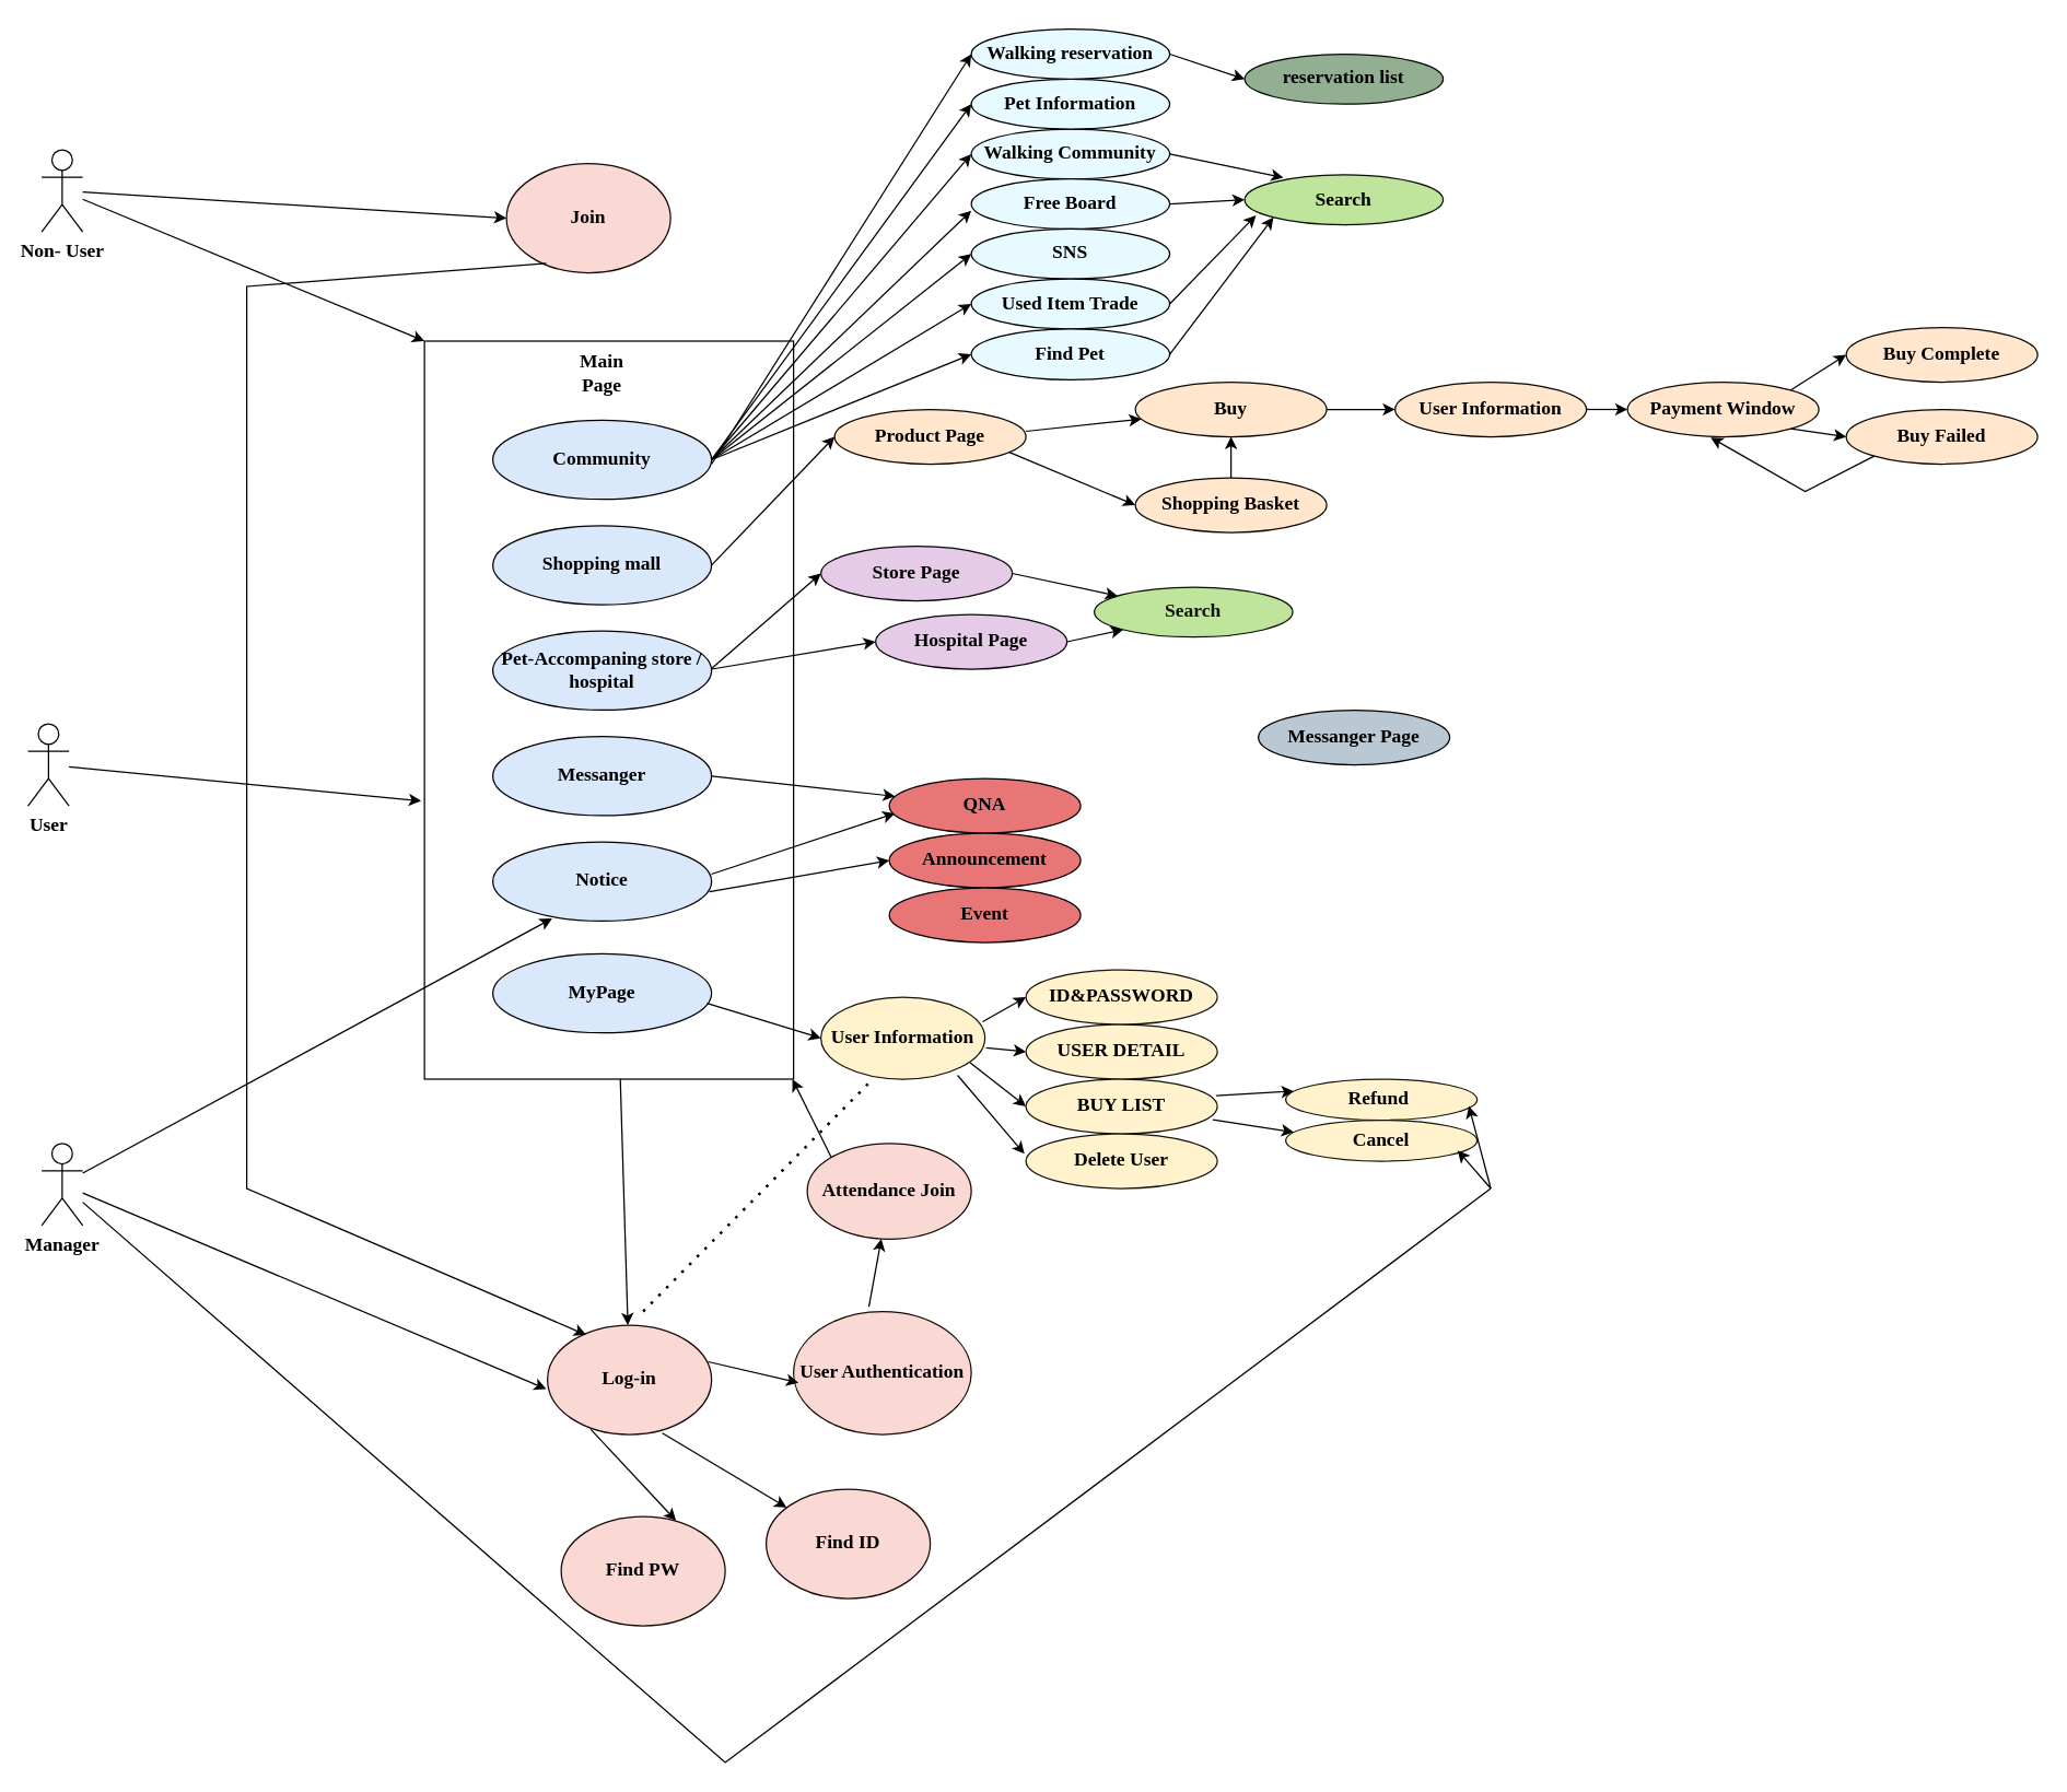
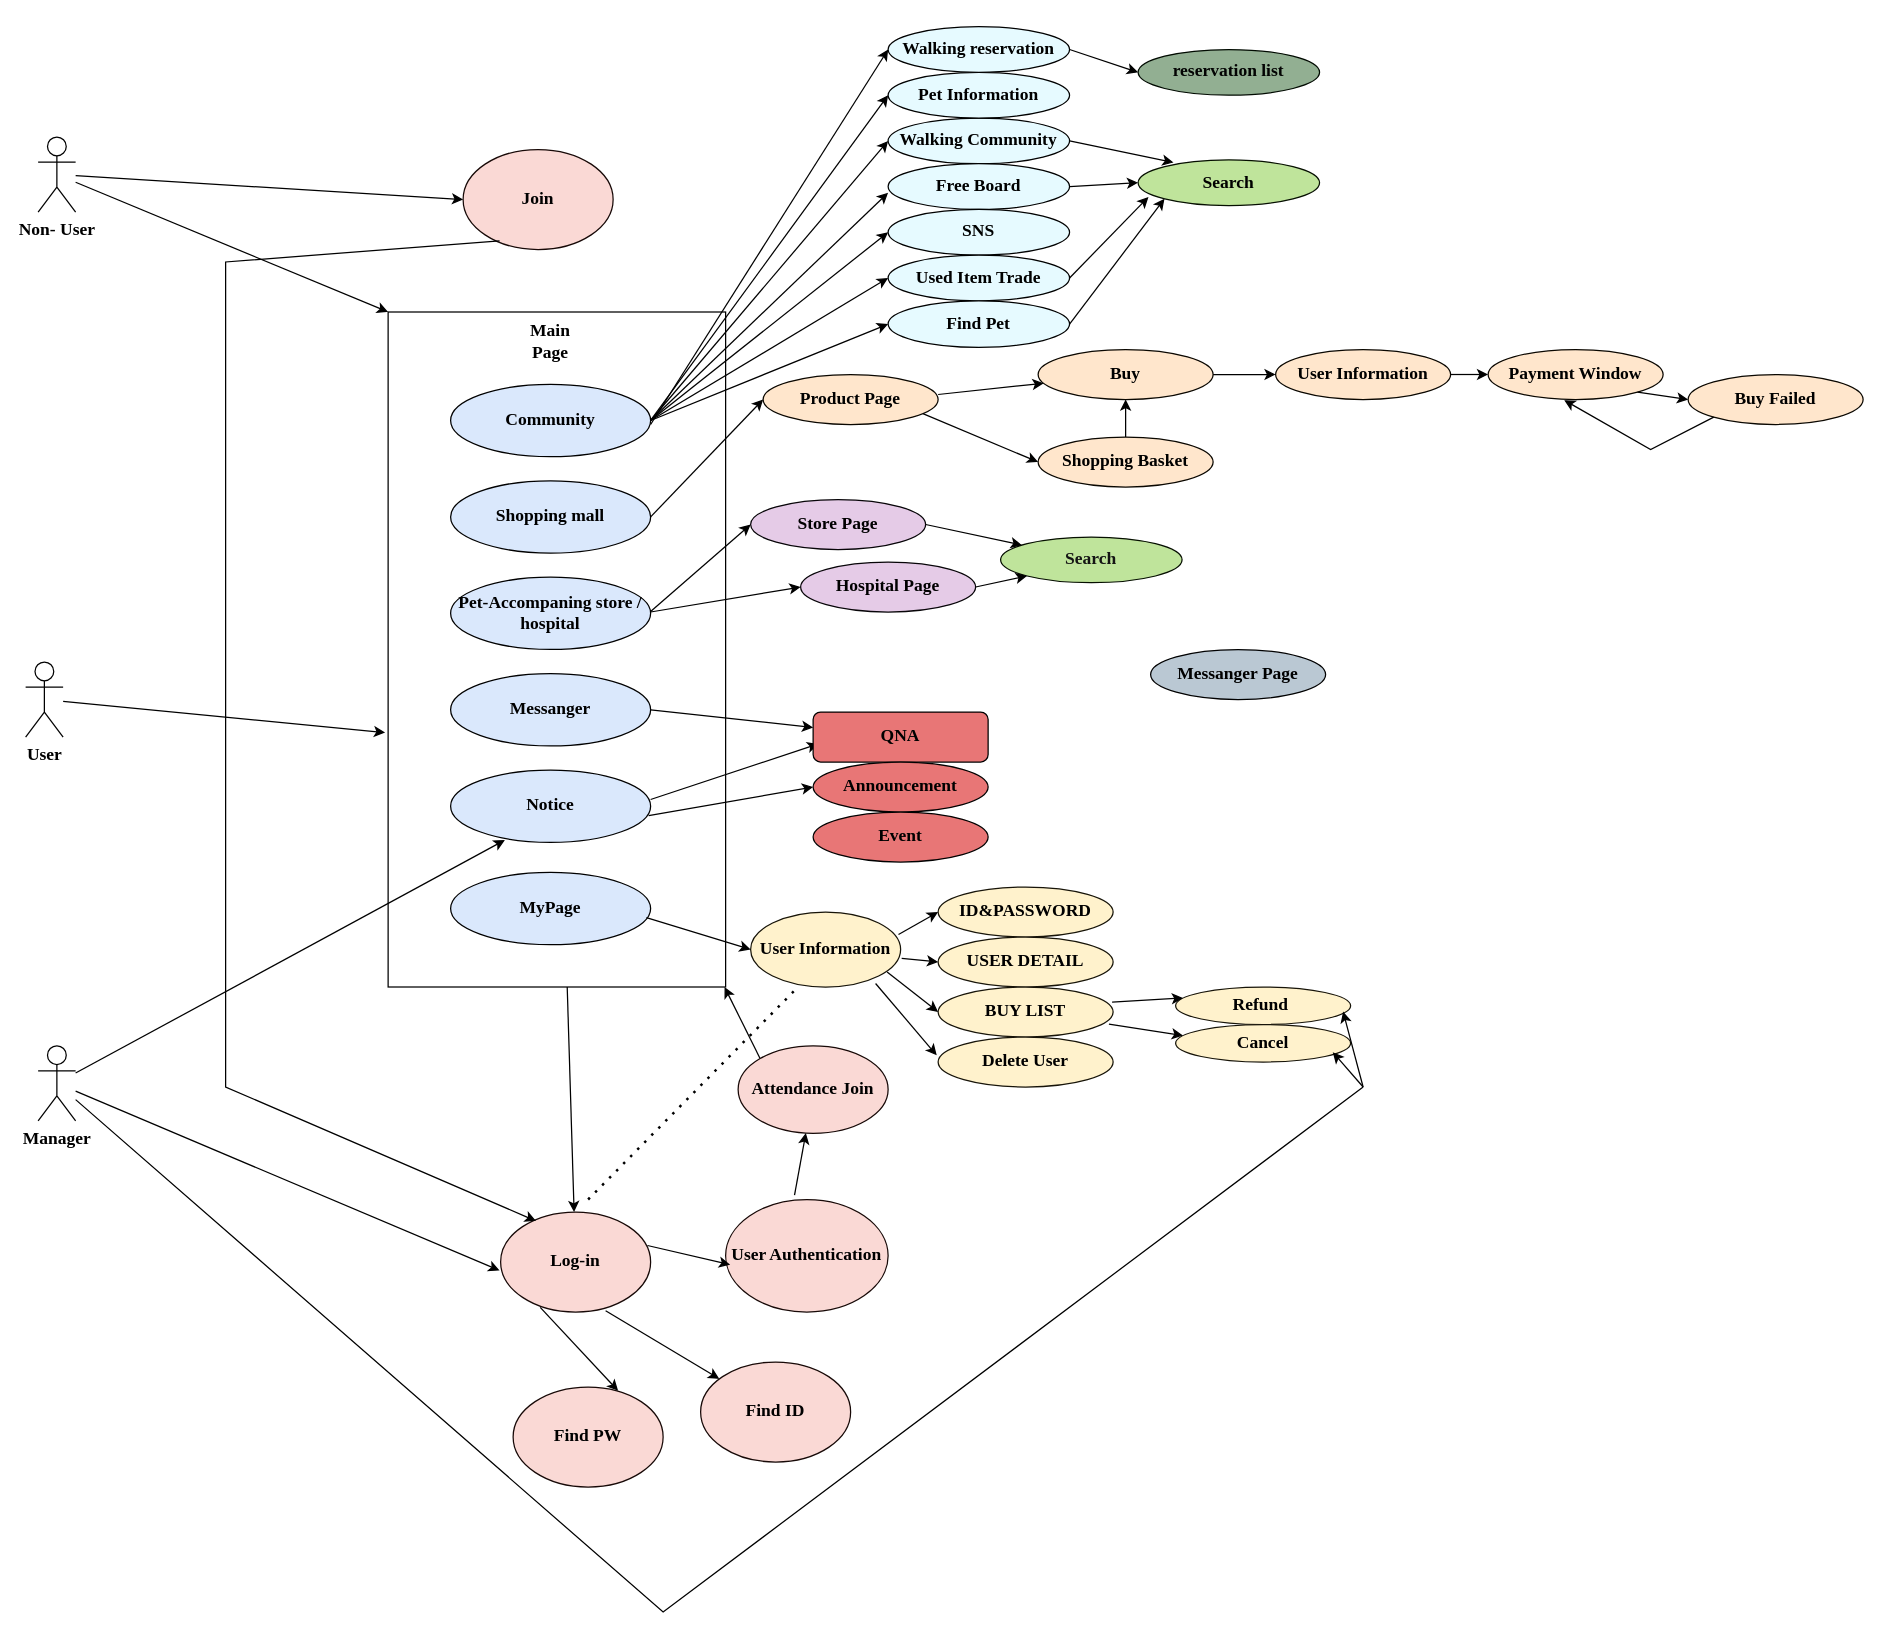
- <mxCell id="48" value="Buy Complete" style="ellipse;whiteSpace=wrap;html=1;fillColor=#ffe6cc;strokeColor=#0A0700;fontFamily=Verdana;fontStyle=1;fontSize=14;" vertex="1" parent="37"><mxGeometry x="740" width="140" height="40" as="geometry" /></mxCell>
- <mxCell id="50" value="" style="endArrow=classic;html=1;rounded=0;fontFamily=Verdana;fontSize=14;fontColor=default;exitX=1;exitY=0;exitDx=0;exitDy=0;entryX=0;entryY=0.5;entryDx=0;entryDy=0;fontStyle=1" edge="1" parent="37" source="46" target="48"><mxGeometry width="50" height="50" relative="1" as="geometry"><mxPoint x="350" y="270" as="sourcePoint" /><mxPoint x="400" y="220" as="targetPoint" /></mxGeometry></mxCell>
- <mxCell id="68" value="QNA" style="ellipse;whiteSpace=wrap;html=1;fillColor=#E87676;strokeColor=#000000;fontFamily=Verdana;fontStyle=1;fontSize=14;" vertex="1" parent="67"><mxGeometry width="140" height="40" as="geometry" /></mxCell>
+ <mxCell id="68" value="QNA" style="whiteSpace=wrap;html=1;fillColor=#E87676;strokeColor=#000000;fontFamily=Verdana;fontStyle=1;fontSize=14;rounded=1;" vertex="1" parent="67"><mxGeometry width="140" height="40" as="geometry" /></mxCell>
